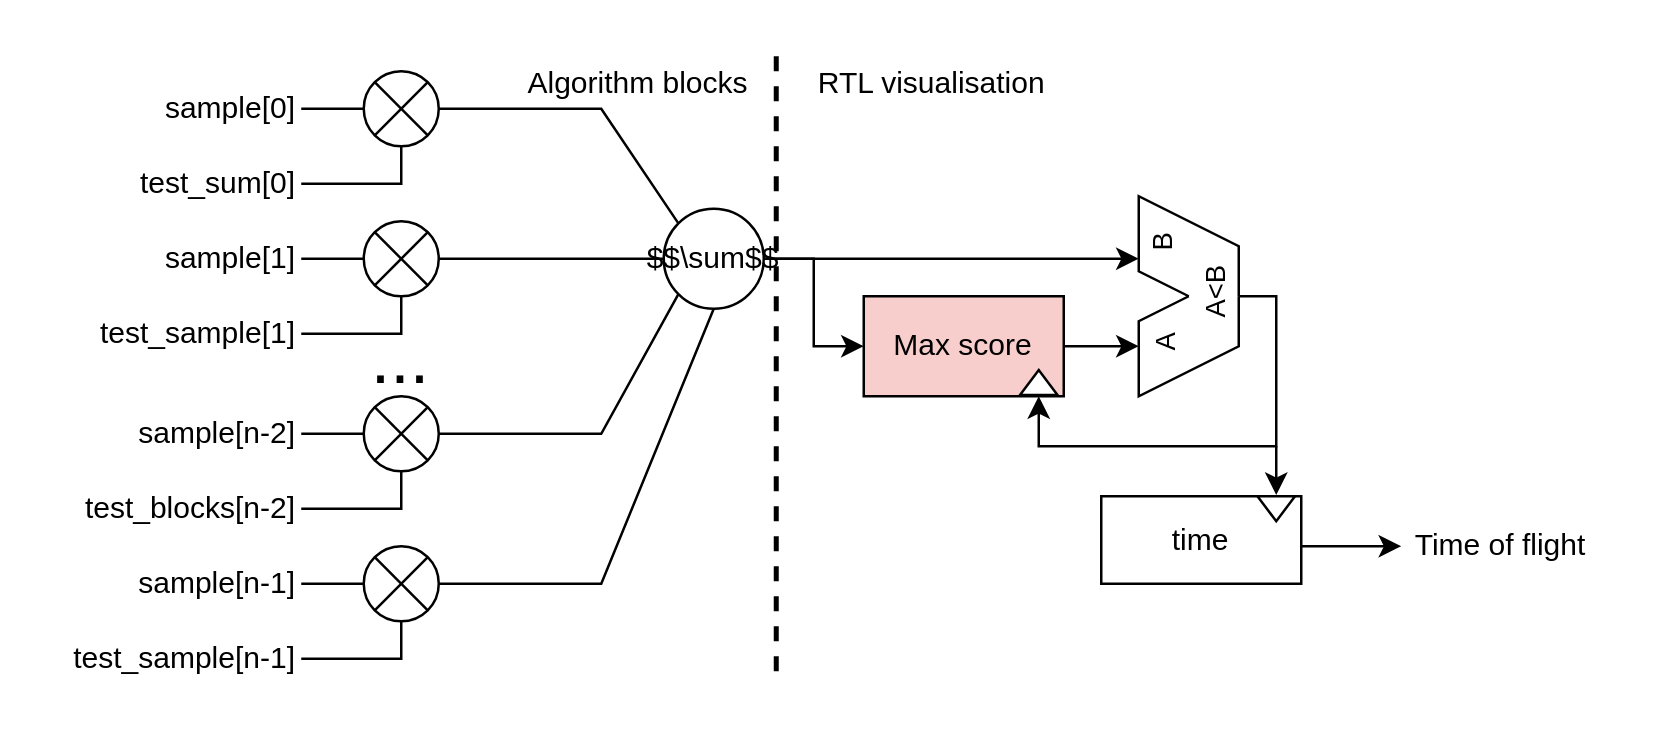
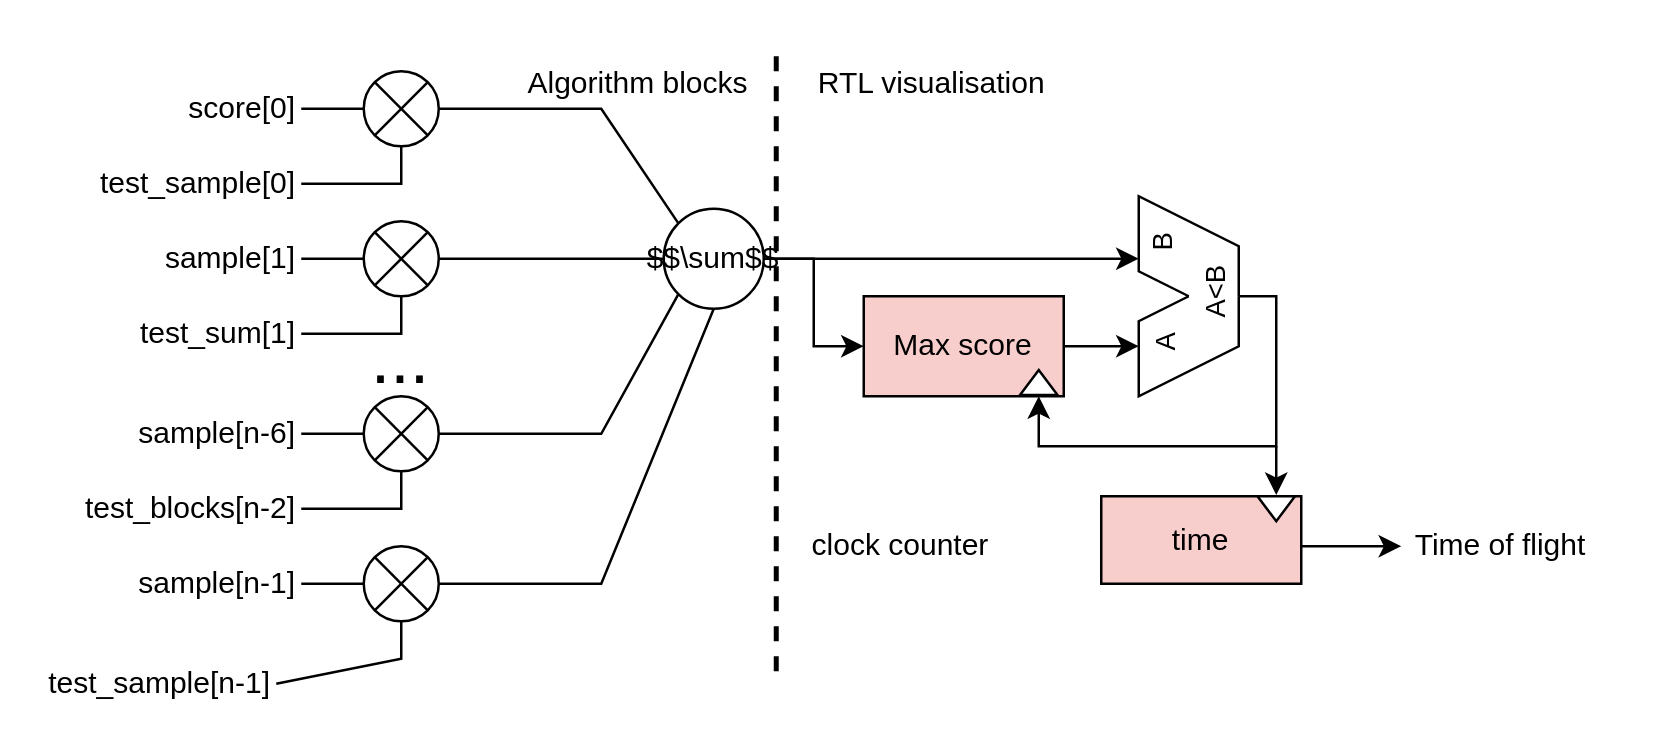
- <mxCell id="7" value="sample[0]" style="text;html=1;align=right;verticalAlign=middle;whiteSpace=wrap;rounded=0;" parent="1" vertex="1"><mxGeometry x="40" y="28" width="80" height="30" as="geometry" /></mxCell>
+ <mxCell id="7" value="score[0]" style="text;html=1;align=right;verticalAlign=middle;whiteSpace=wrap;rounded=0;" parent="1" vertex="1"><mxGeometry x="40" y="28" width="80" height="30" as="geometry" /></mxCell>
- <mxCell id="6" value="test_sum[0]" style="text;html=1;align=right;verticalAlign=middle;whiteSpace=wrap;rounded=0;" parent="1" vertex="1"><mxGeometry x="40" y="58" width="80" height="30" as="geometry" /></mxCell>
+ <mxCell id="6" value="test_sample[0]" style="text;html=1;align=right;verticalAlign=middle;whiteSpace=wrap;rounded=0;" parent="1" vertex="1"><mxGeometry x="40" y="58" width="80" height="30" as="geometry" /></mxCell>
- <mxCell id="14" value="test_sample[1]" style="text;html=1;align=right;verticalAlign=middle;whiteSpace=wrap;rounded=0;" parent="1" vertex="1"><mxGeometry x="40" y="118" width="80" height="30" as="geometry" /></mxCell>
+ <mxCell id="14" value="test_sum[1]" style="text;html=1;align=right;verticalAlign=middle;whiteSpace=wrap;rounded=0;" parent="1" vertex="1"><mxGeometry x="40" y="118" width="80" height="30" as="geometry" /></mxCell>
- <mxCell id="23" value="sample[n-2]" style="text;html=1;align=right;verticalAlign=middle;whiteSpace=wrap;rounded=0;" parent="1" vertex="1"><mxGeometry x="40" y="158" width="80" height="30" as="geometry" /></mxCell>
+ <mxCell id="23" value="sample[n-6]" style="text;html=1;align=right;verticalAlign=middle;whiteSpace=wrap;rounded=0;" parent="1" vertex="1"><mxGeometry x="40" y="158" width="80" height="30" as="geometry" /></mxCell>
- <mxCell id="42" value="time" style="rounded=0;whiteSpace=wrap;html=1;" parent="1" vertex="1"><mxGeometry x="440" y="198" width="80" height="35" as="geometry" /></mxCell>
+ <mxCell id="42" value="time" style="rounded=0;whiteSpace=wrap;html=1;fillColor=#f8cecc;" parent="1" vertex="1"><mxGeometry x="440" y="198" width="80" height="35" as="geometry" /></mxCell>
+ <mxCell id="41" value="&lt;div&gt;clock counter&lt;br&gt;&lt;/div&gt;" style="text;html=1;align=center;verticalAlign=middle;whiteSpace=wrap;rounded=0;" parent="1" vertex="1"><mxGeometry x="320" y="203" width="80" height="30" as="geometry" /></mxCell>
- <mxCell id="30" value="test_sample[n-1]" style="text;html=1;align=right;verticalAlign=middle;whiteSpace=wrap;rounded=0;" parent="1" vertex="1"><mxGeometry x="20" y="248" width="100" height="30" as="geometry" /></mxCell>
+ <mxCell id="30" value="test_sample[n-1]" style="text;html=1;align=right;verticalAlign=middle;whiteSpace=wrap;rounded=0;" parent="1" vertex="1"><mxGeometry x="10" y="258" width="100" height="30" as="geometry" /></mxCell>
